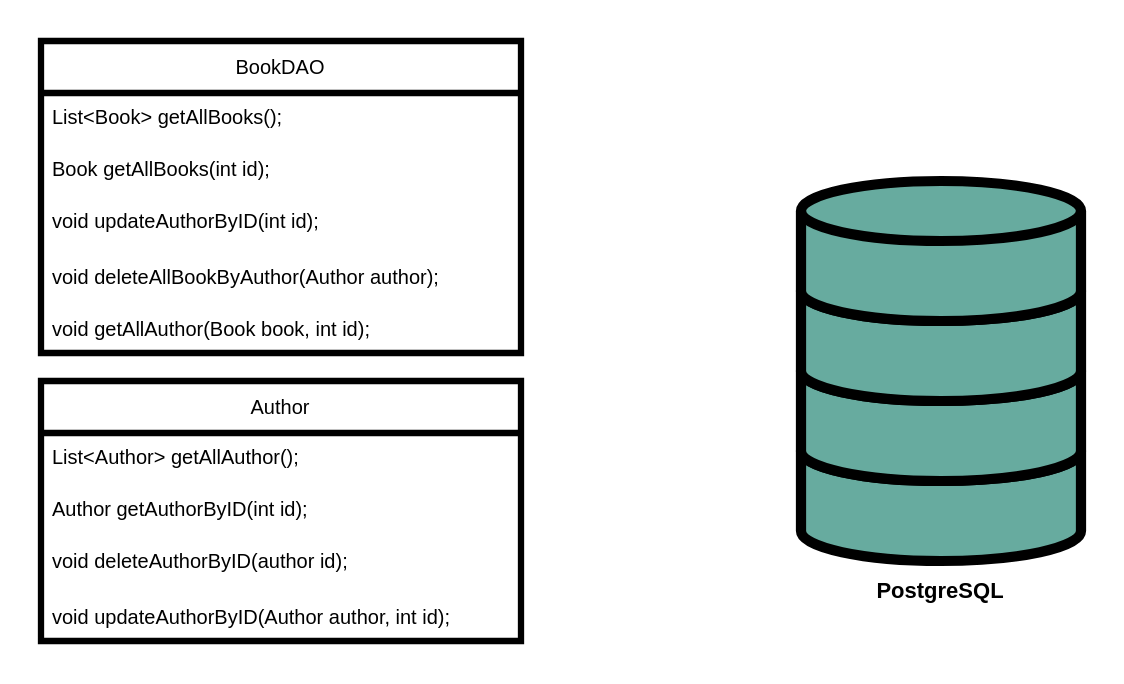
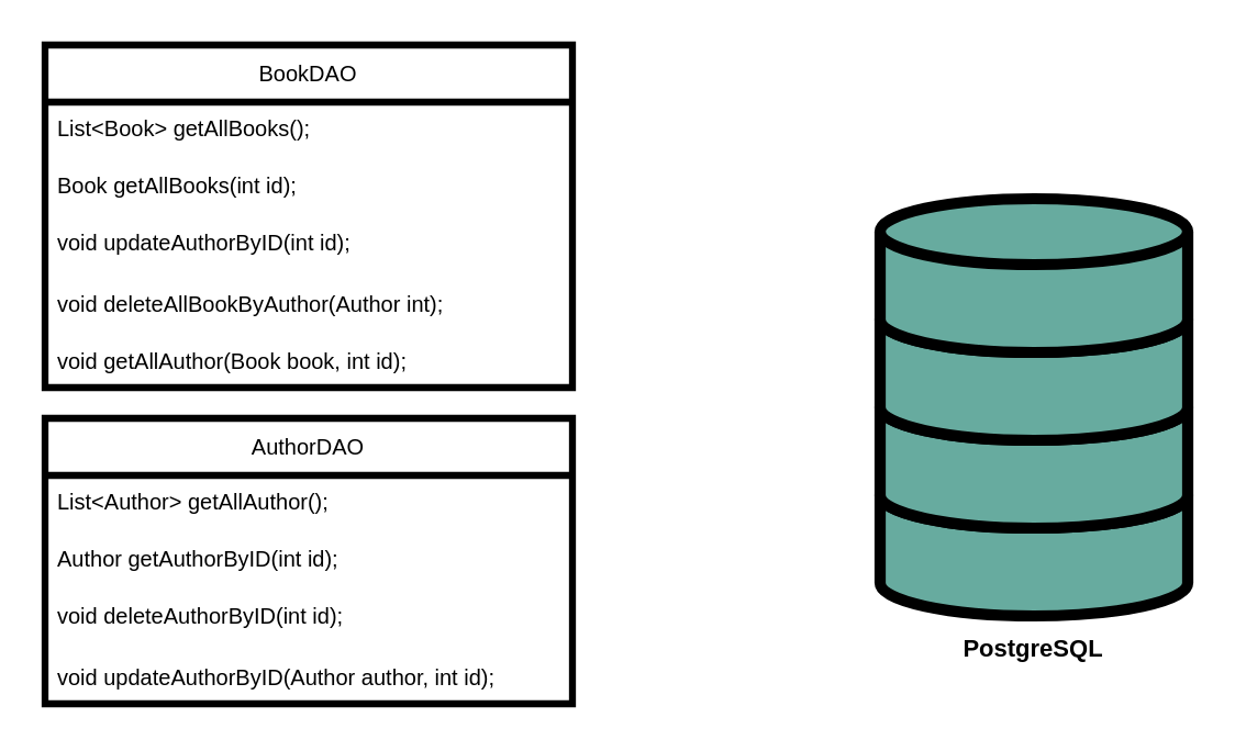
- <mxCell id="6" value="&lt;font style=&quot;font-size: 10px;&quot;&gt;void deleteAllBookByAuthor(Author author);&lt;/font&gt;" style="text;strokeColor=none;fillColor=none;align=left;verticalAlign=top;spacingLeft=4;spacingRight=4;overflow=hidden;rotatable=0;points=[[0,0.5],[1,0.5]];portConstraint=eastwest;whiteSpace=wrap;html=1;" vertex="1" parent="2"><mxGeometry y="104" width="240" height="26" as="geometry" /></mxCell>
+ <mxCell id="6" value="&lt;font style=&quot;font-size: 10px;&quot;&gt;void deleteAllBookByAuthor(Author int);&lt;/font&gt;" style="text;strokeColor=none;fillColor=none;align=left;verticalAlign=top;spacingLeft=4;spacingRight=4;overflow=hidden;rotatable=0;points=[[0,0.5],[1,0.5]];portConstraint=eastwest;whiteSpace=wrap;html=1;" vertex="1" parent="2"><mxGeometry y="104" width="240" height="26" as="geometry" /></mxCell>
- <mxCell id="14" value="Author" style="swimlane;fontStyle=0;childLayout=stackLayout;horizontal=1;startSize=26;fillColor=none;horizontalStack=0;resizeParent=1;resizeParentMax=0;resizeLast=0;collapsible=1;marginBottom=0;whiteSpace=wrap;html=1;fontSize=10;strokeWidth=3.15;" vertex="1" parent="1"><mxGeometry x="20" y="190" width="240" height="130" as="geometry" /></mxCell>
+ <mxCell id="14" value="AuthorDAO" style="swimlane;fontStyle=0;childLayout=stackLayout;horizontal=1;startSize=26;fillColor=none;horizontalStack=0;resizeParent=1;resizeParentMax=0;resizeLast=0;collapsible=1;marginBottom=0;whiteSpace=wrap;html=1;fontSize=10;strokeWidth=3.15;" vertex="1" parent="1"><mxGeometry x="20" y="190" width="240" height="130" as="geometry" /></mxCell>
- <mxCell id="17" value="void deleteAuthorByID(author id);" style="text;strokeColor=none;fillColor=none;align=left;verticalAlign=top;spacingLeft=4;spacingRight=4;overflow=hidden;rotatable=0;points=[[0,0.5],[1,0.5]];portConstraint=eastwest;whiteSpace=wrap;html=1;fontSize=10;" vertex="1" parent="14"><mxGeometry y="78" width="240" height="26" as="geometry" /></mxCell>
+ <mxCell id="17" value="void deleteAuthorByID(int id);" style="text;strokeColor=none;fillColor=none;align=left;verticalAlign=top;spacingLeft=4;spacingRight=4;overflow=hidden;rotatable=0;points=[[0,0.5],[1,0.5]];portConstraint=eastwest;whiteSpace=wrap;html=1;fontSize=10;" vertex="1" parent="14"><mxGeometry y="78" width="240" height="26" as="geometry" /></mxCell>
